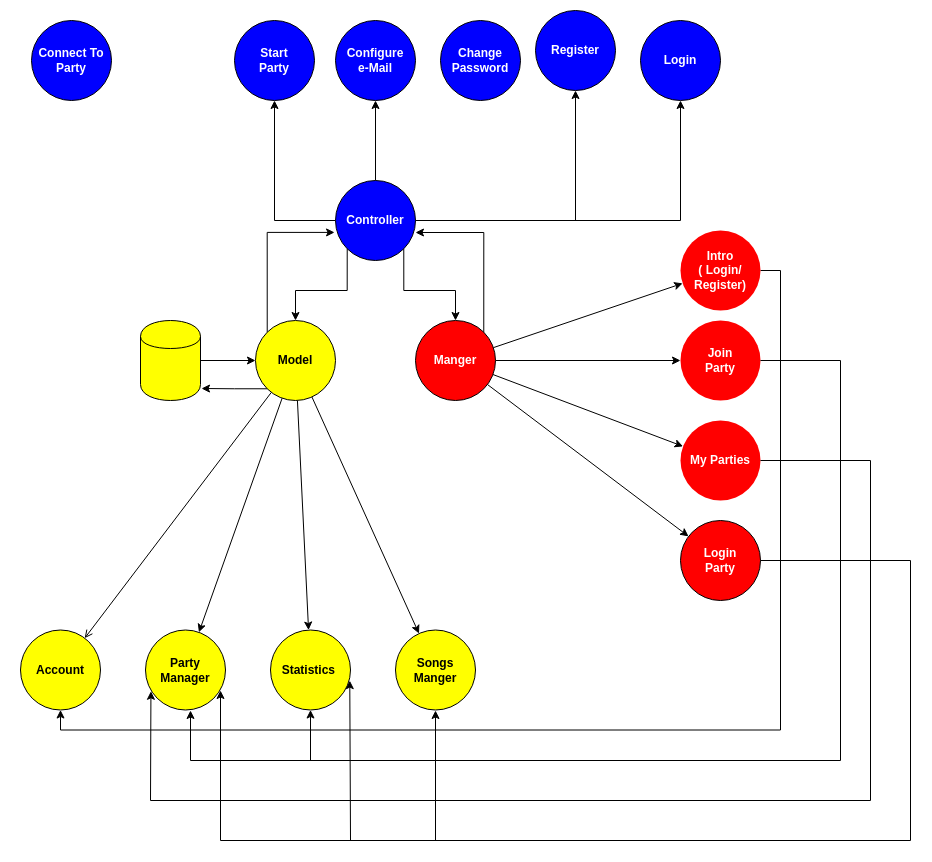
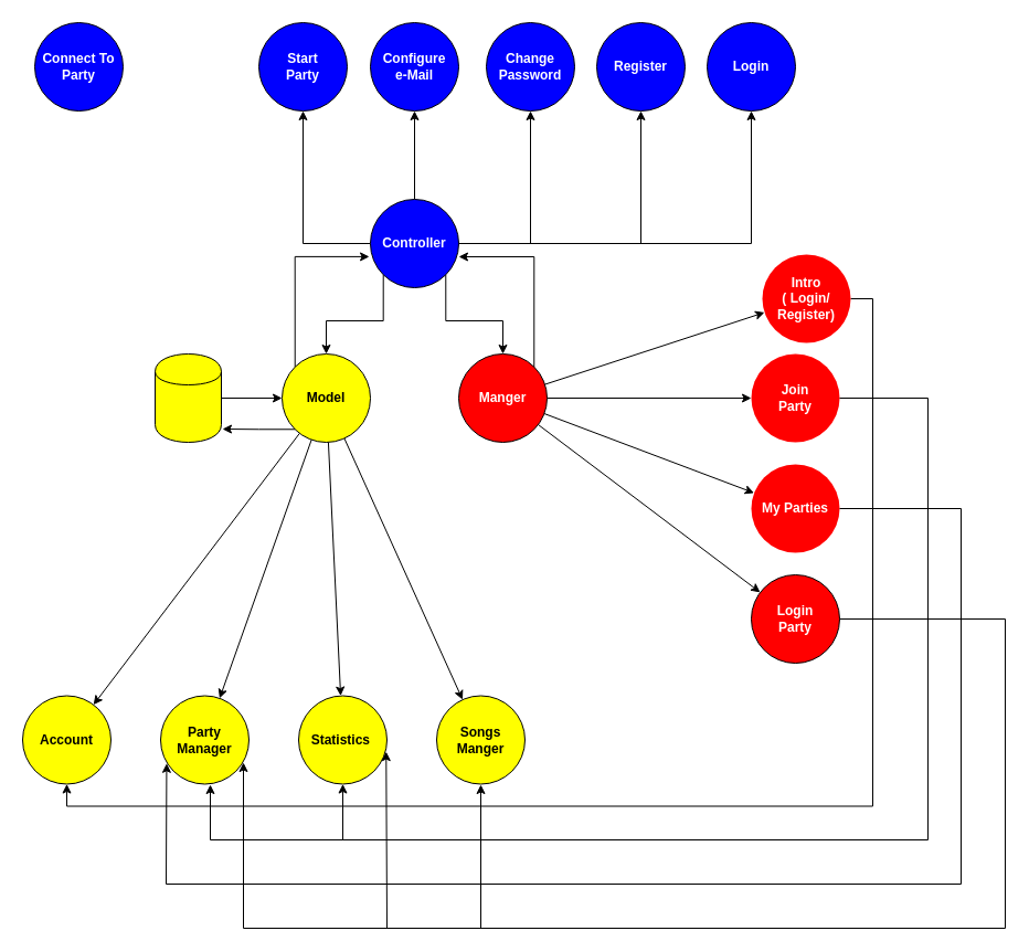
- <mxCell id="14" value="Register" style="ellipse;whiteSpace=wrap;html=1;aspect=fixed;strokeColor=#000000;fillColor=#0000FF;fontColor=#FFFFFF;fontStyle=1" vertex="1" parent="1"><mxGeometry x="535" y="10" width="80" height="80" as="geometry" /></mxCell>
+ <mxCell id="14" value="Register" style="ellipse;whiteSpace=wrap;html=1;aspect=fixed;strokeColor=#000000;fillColor=#0000FF;fontColor=#FFFFFF;fontStyle=1" vertex="1" parent="1"><mxGeometry x="540" y="20" width="80" height="80" as="geometry" /></mxCell>
+ <mxCell id="4" value="" style="edgeStyle=orthogonalEdgeStyle;rounded=0;orthogonalLoop=1;jettySize=auto;html=1;" edge="1" parent="1" source="9" target="13"><mxGeometry relative="1" as="geometry" /></mxCell>
- <mxCell id="37" value="Intro&lt;br&gt;( Login/ Register)" style="ellipse;whiteSpace=wrap;html=1;aspect=fixed;fillColor=#FF0000;fontColor=#FFFFFF;fontStyle=1;strokeColor=none;" vertex="1" parent="1"><mxGeometry x="680" y="230" width="80" height="80" as="geometry" /></mxCell>
+ <mxCell id="37" value="Intro&lt;br&gt;( Login/ Register)" style="ellipse;whiteSpace=wrap;html=1;aspect=fixed;fillColor=#FF0000;fontColor=#FFFFFF;fontStyle=1;strokeColor=none;" vertex="1" parent="1"><mxGeometry x="690" y="230" width="80" height="80" as="geometry" /></mxCell>
- <mxCell id="18" value="" style="rounded=0;orthogonalLoop=1;jettySize=auto;html=1;fontColor=#FFFFFF;endArrow=open;" edge="1" parent="1" source="22" target="26"><mxGeometry relative="1" as="geometry" /></mxCell>
+ <mxCell id="18" value="" style="rounded=0;orthogonalLoop=1;jettySize=auto;html=1;fontColor=#FFFFFF;" edge="1" parent="1" source="22" target="26"><mxGeometry relative="1" as="geometry" /></mxCell>
